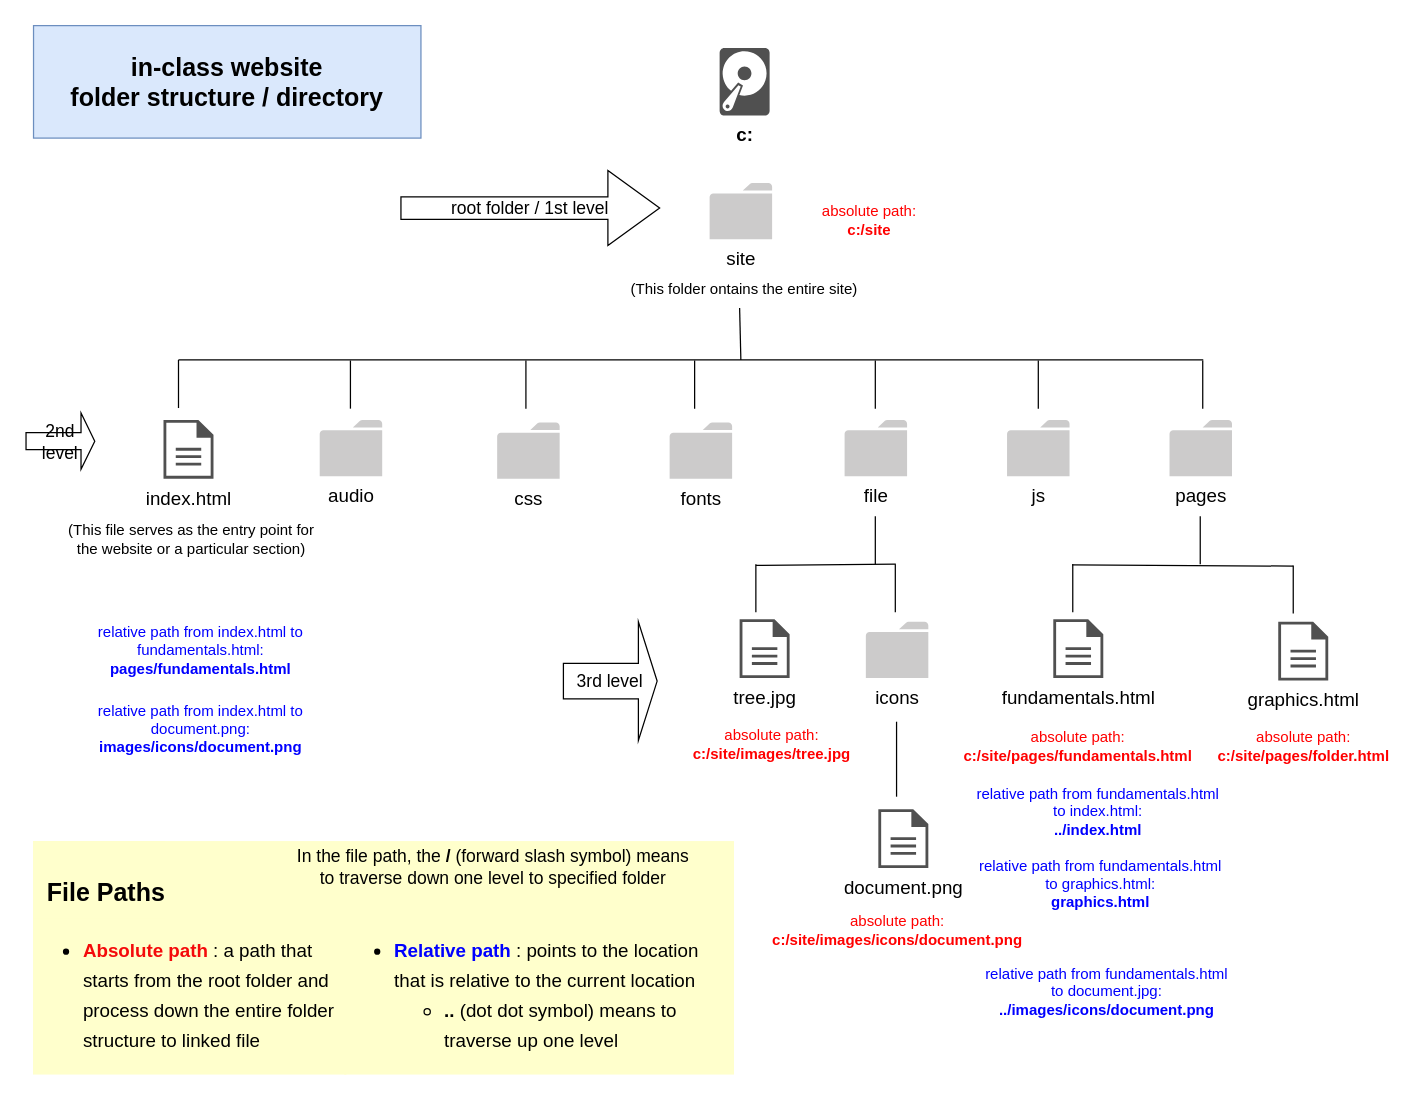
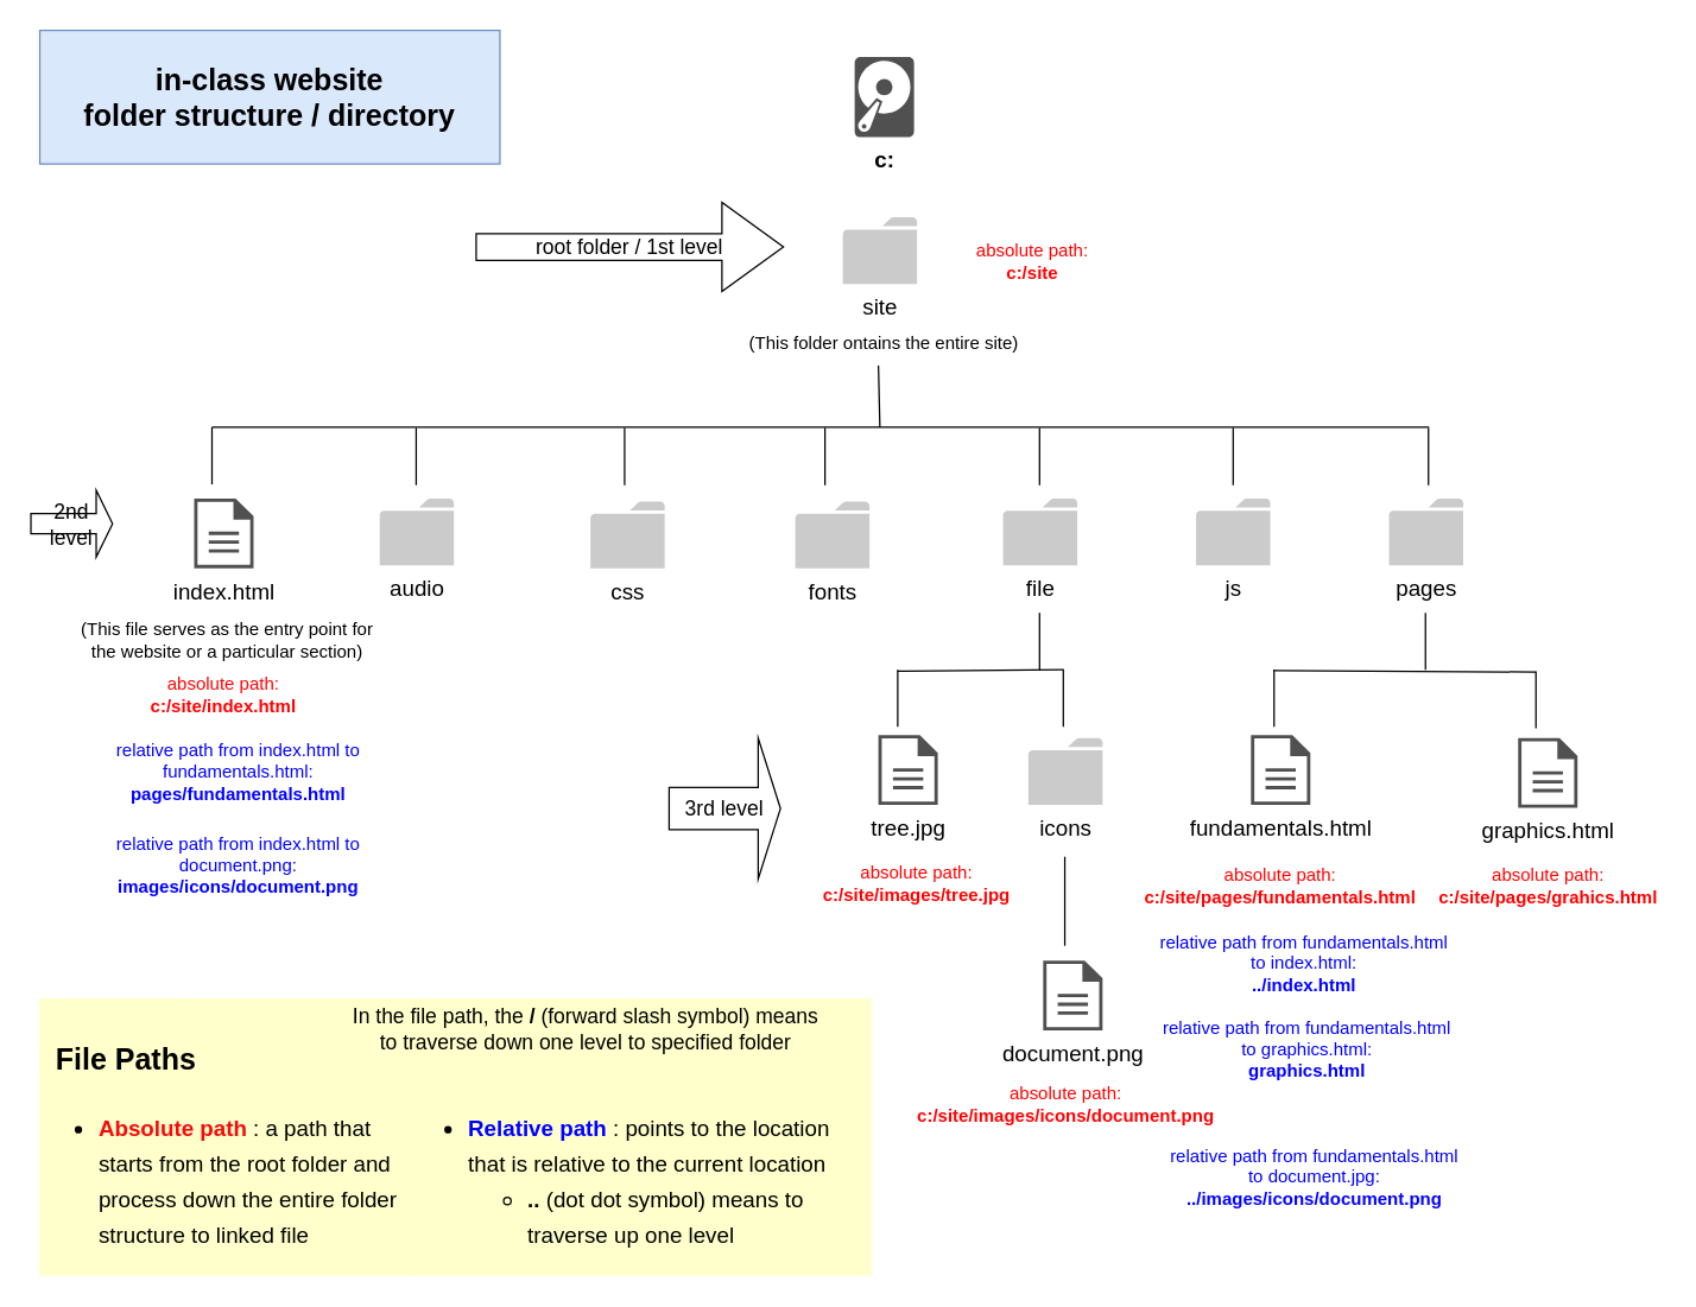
+ <mxCell id="20" value="&lt;span style=&quot;font-weight: normal;&quot;&gt;absolute path:&lt;/span&gt;&lt;br&gt;c:/site/index.html" style="text;html=1;strokeColor=none;fillColor=none;align=center;verticalAlign=middle;whiteSpace=wrap;rounded=0;fontSize=12;fontColor=#FF0000;fontStyle=1;movable=0;resizable=0;rotatable=0;deletable=0;editable=0;connectable=0;" parent="1" vertex="1"><mxGeometry x="90" y="454" width="120" height="27" as="geometry" /></mxCell>
- <mxCell id="32" value="&lt;span style=&quot;font-weight: normal;&quot;&gt;absolute path:&lt;/span&gt;&lt;br&gt;c:/site/pages/folder.html" style="text;html=1;strokeColor=none;fillColor=none;align=center;verticalAlign=middle;whiteSpace=wrap;rounded=0;fontSize=12;fontColor=#FF0000;fontStyle=1;movable=0;resizable=0;rotatable=0;deletable=0;editable=0;connectable=0;" parent="1" vertex="1"><mxGeometry x="965" y="577" width="155" height="40" as="geometry" /></mxCell>
+ <mxCell id="32" value="&lt;span style=&quot;font-weight: normal;&quot;&gt;absolute path:&lt;/span&gt;&lt;br&gt;c:/site/pages/grahics.html" style="text;html=1;strokeColor=none;fillColor=none;align=center;verticalAlign=middle;whiteSpace=wrap;rounded=0;fontSize=12;fontColor=#FF0000;fontStyle=1;movable=0;resizable=0;rotatable=0;deletable=0;editable=0;connectable=0;" parent="1" vertex="1"><mxGeometry x="965" y="577" width="155" height="40" as="geometry" /></mxCell>
